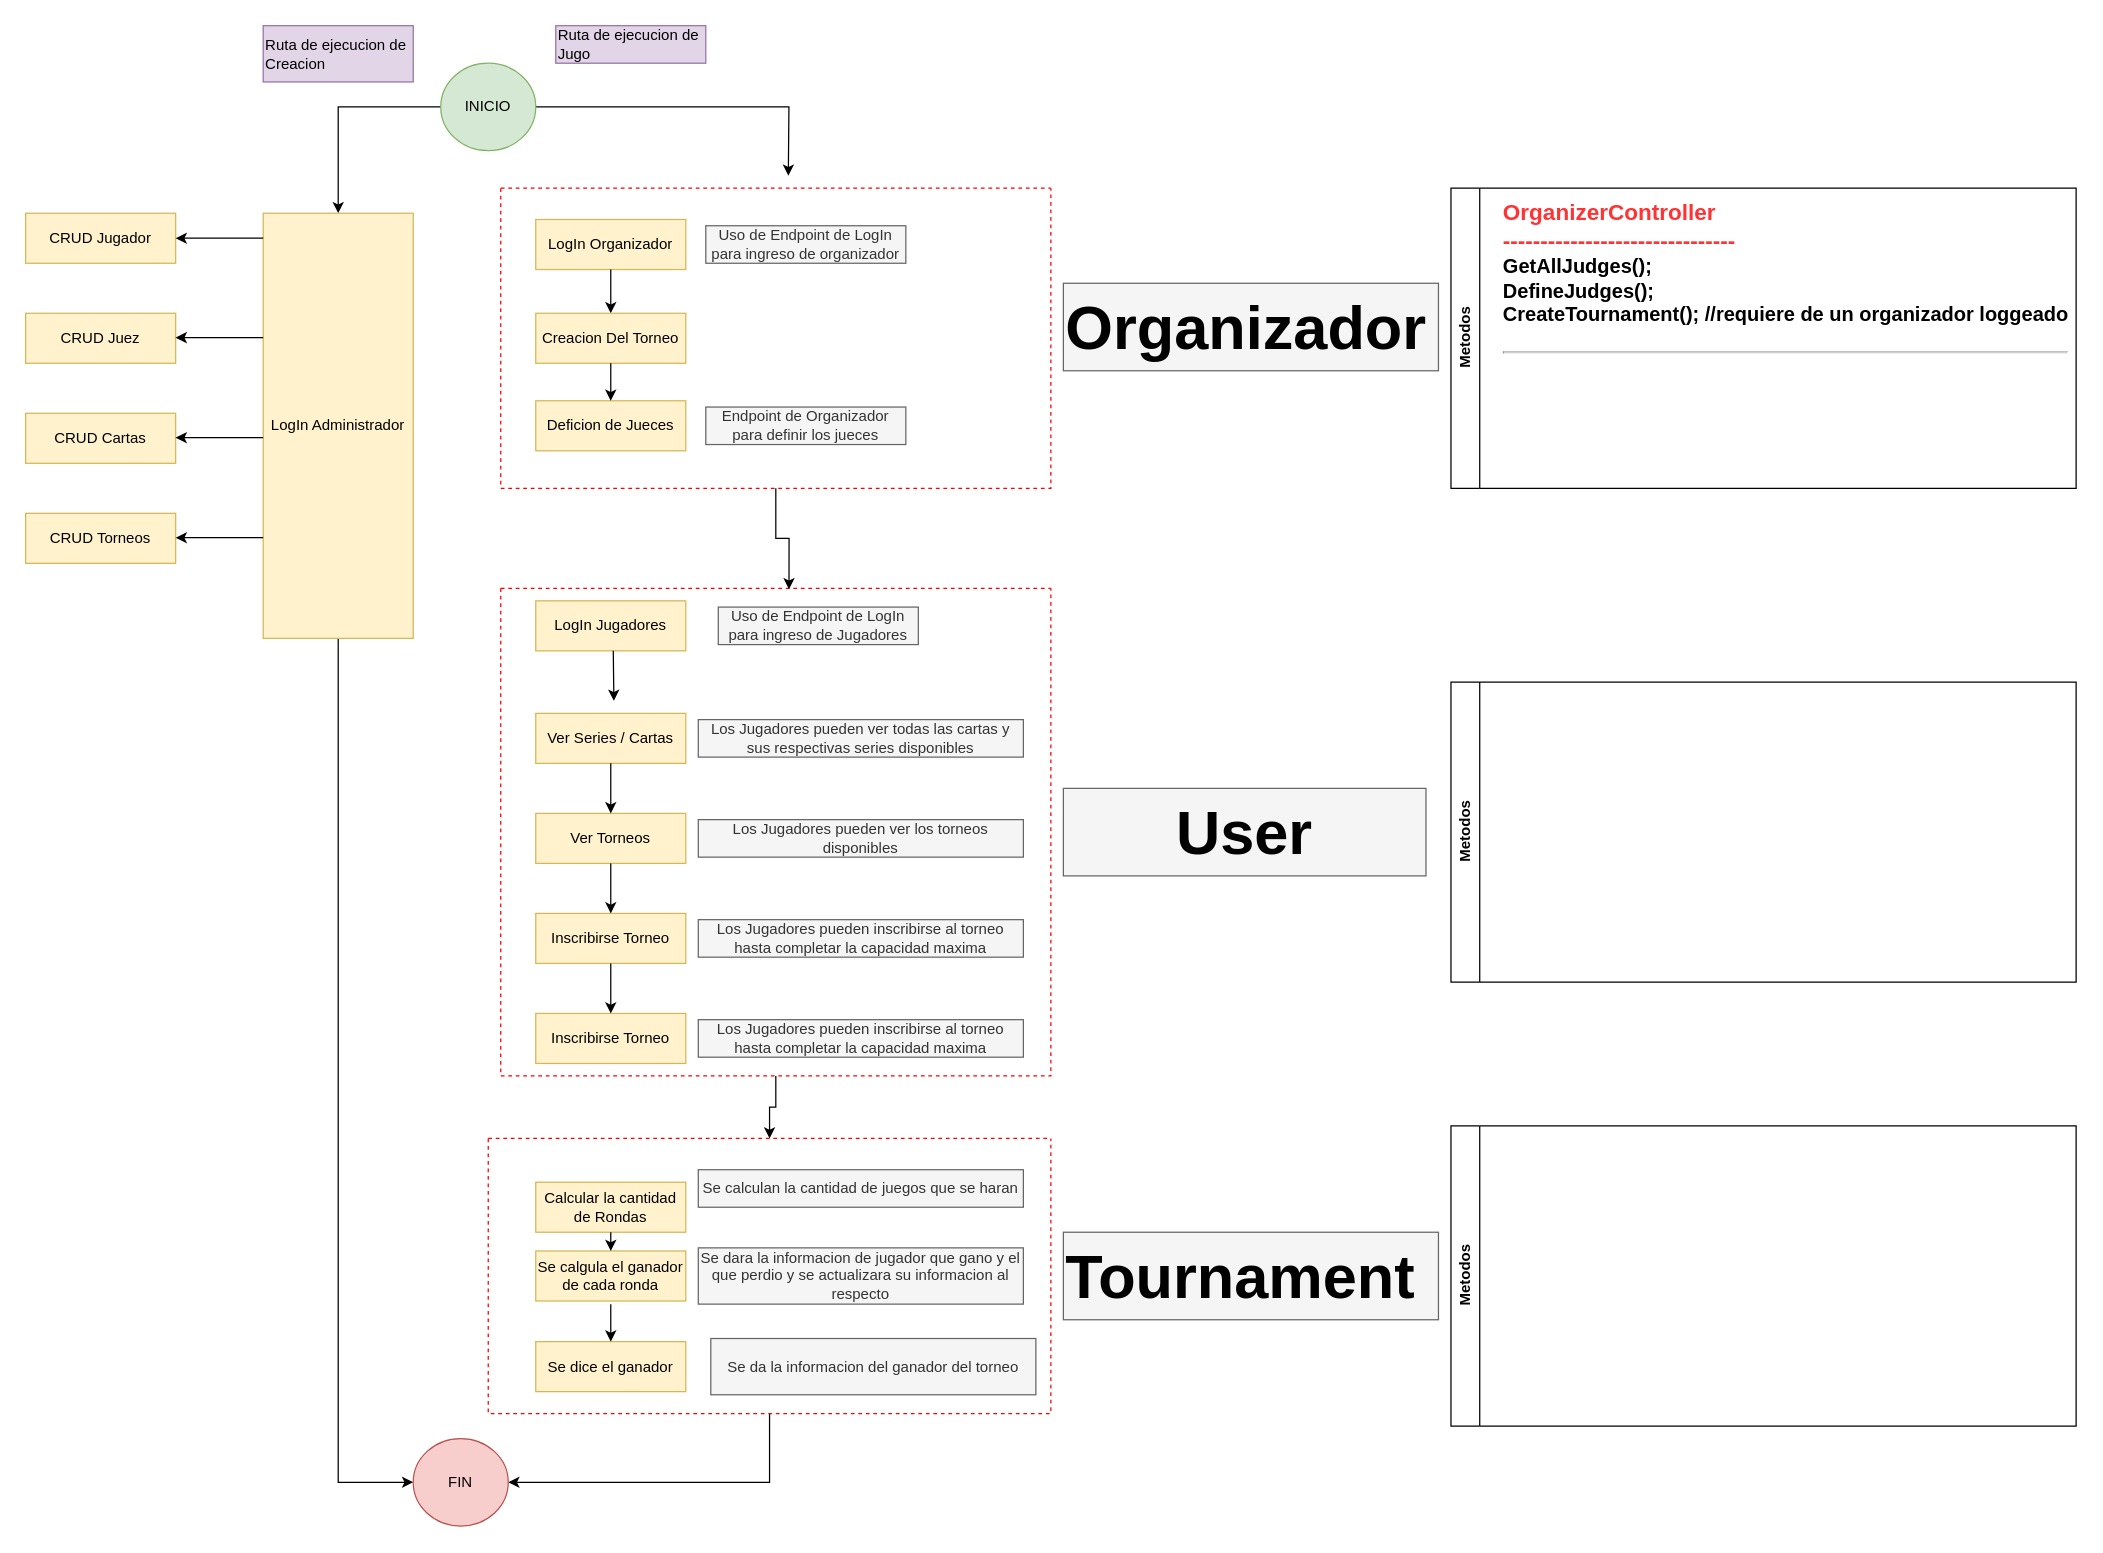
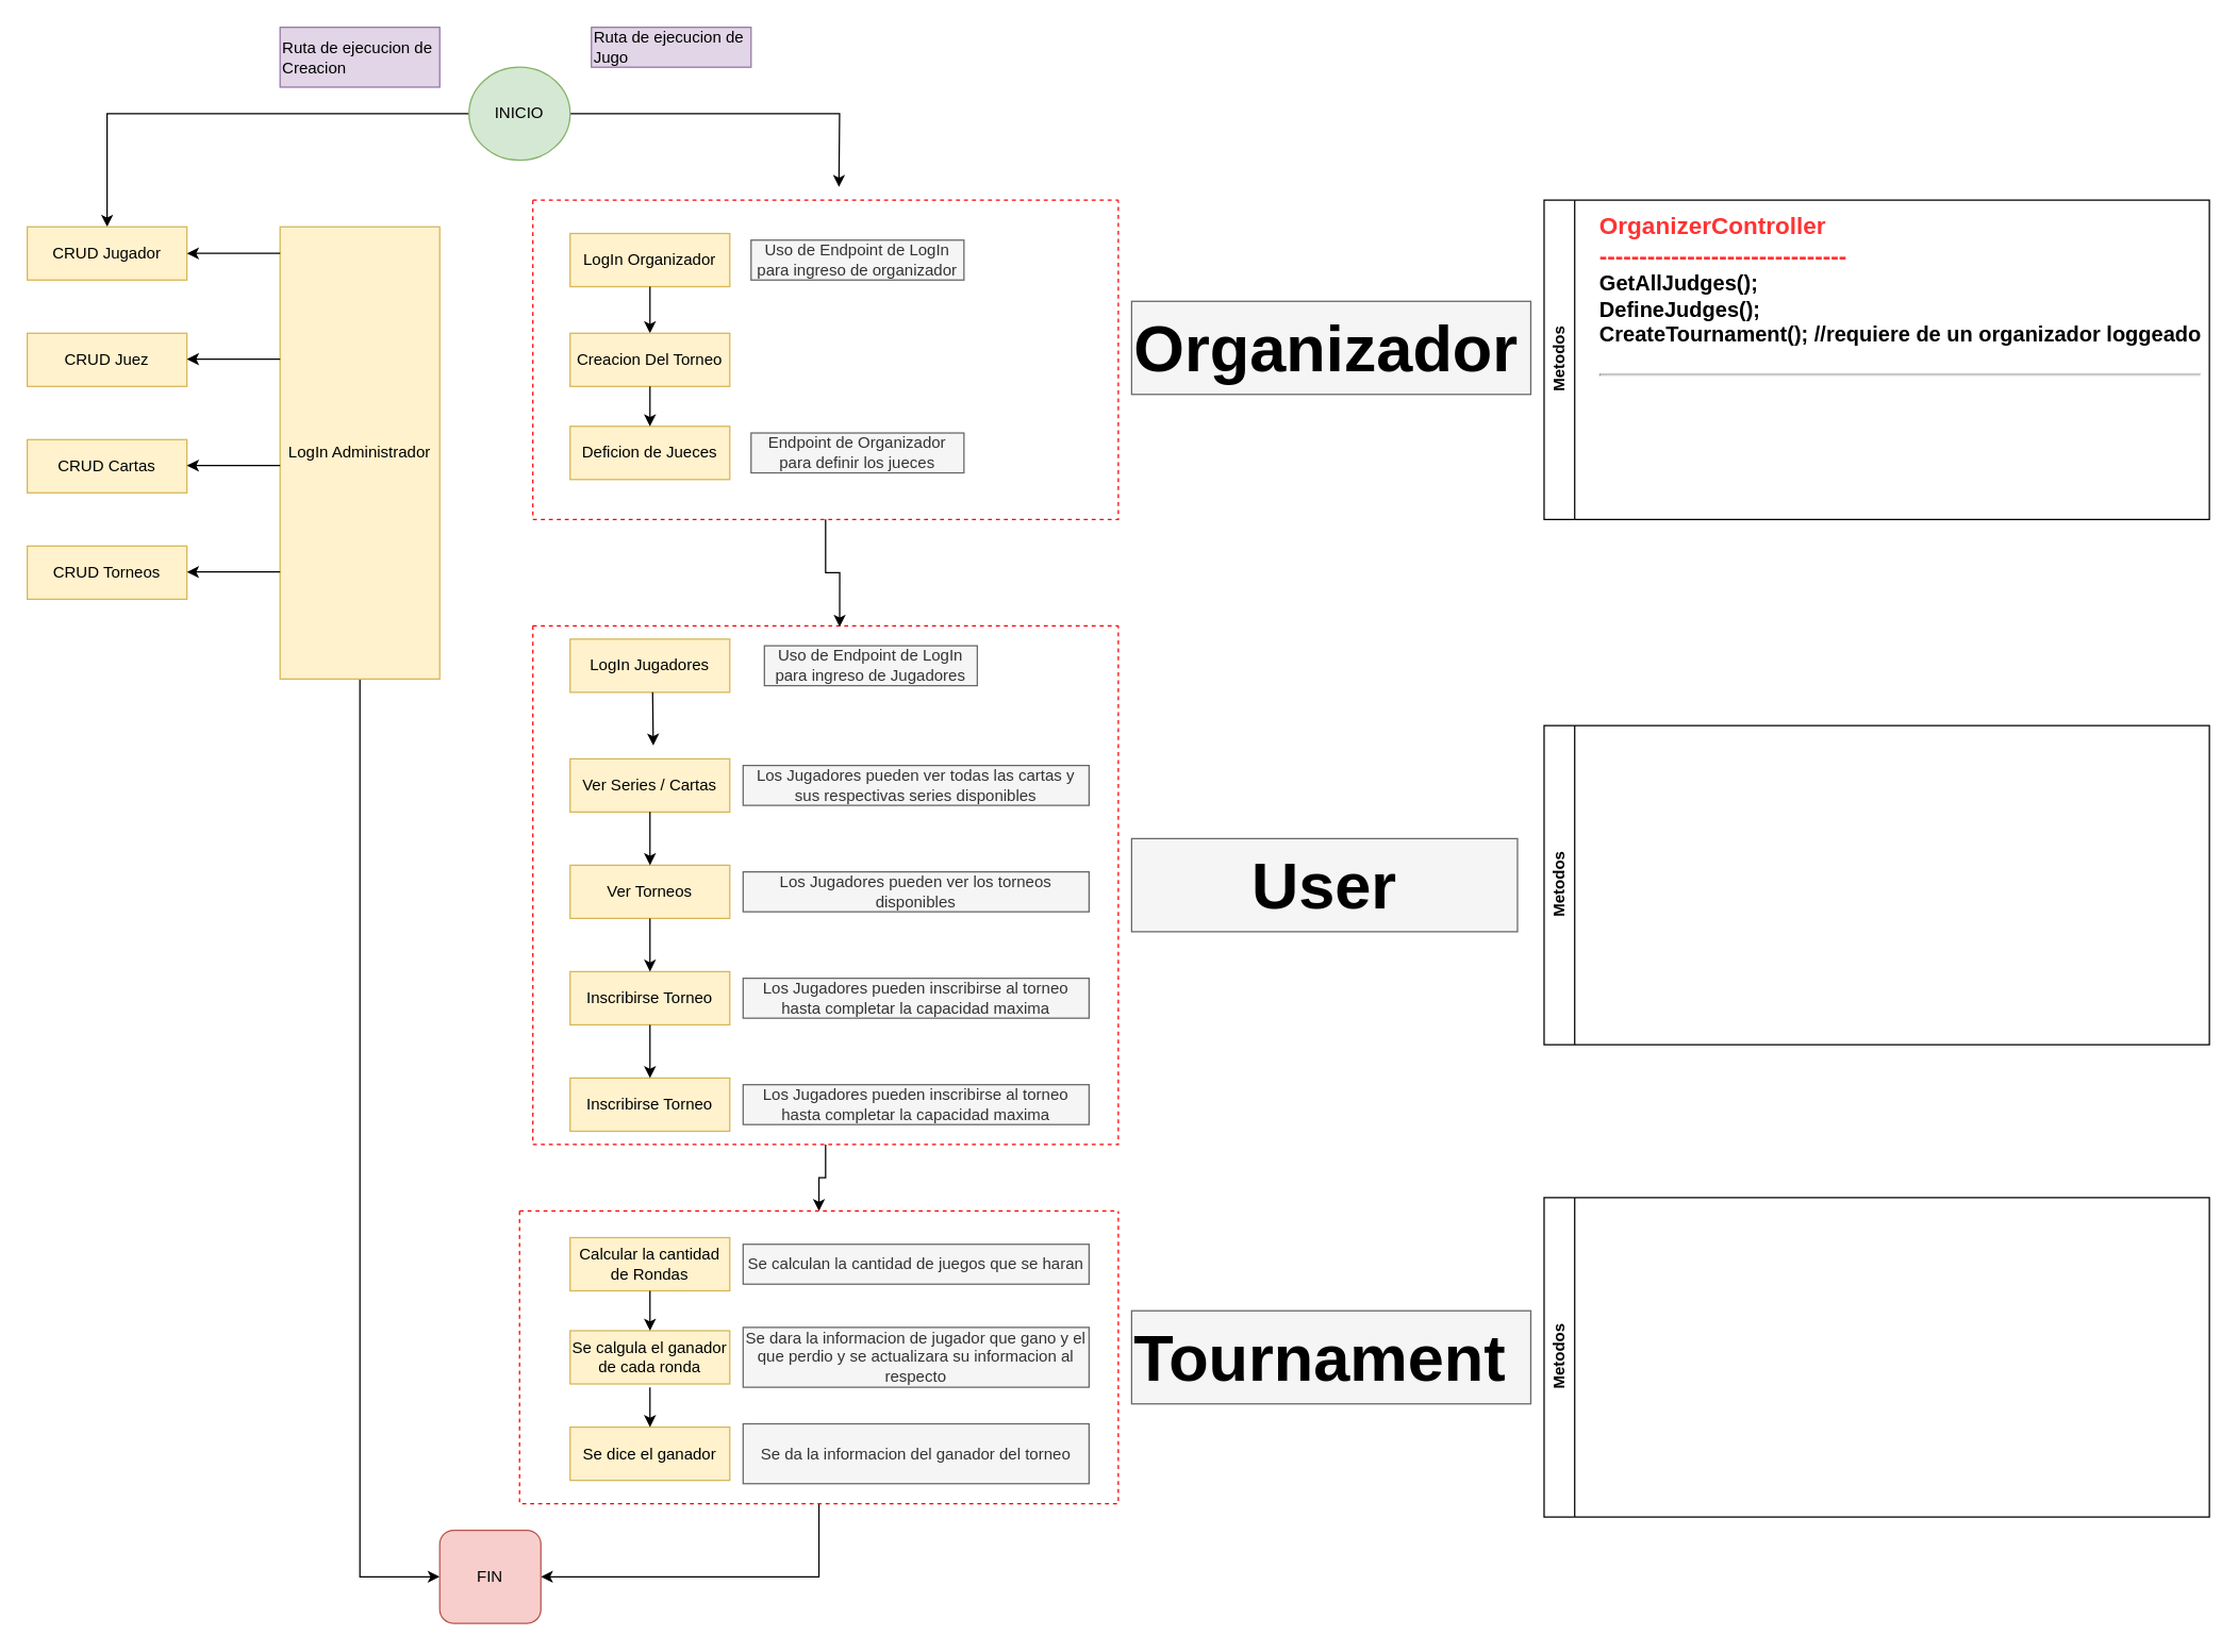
- <mxCell id="2" style="edgeStyle=orthogonalEdgeStyle;rounded=0;orthogonalLoop=1;jettySize=auto;html=1;entryX=0.5;entryY=0;entryDx=0;entryDy=0;movable=0;resizable=0;rotatable=0;deletable=0;editable=0;locked=1;connectable=0;" edge="1" parent="1" source="4" target="17"><mxGeometry relative="1" as="geometry" /></mxCell>
+ <mxCell id="2" style="edgeStyle=orthogonalEdgeStyle;rounded=0;orthogonalLoop=1;jettySize=auto;html=1;movable=0;resizable=0;rotatable=0;deletable=0;editable=0;locked=1;connectable=0;" edge="1" parent="1" source="4" target="18"><mxGeometry relative="1" as="geometry" /></mxCell>
- <mxCell id="45" value="Calcular la cantidad de Rondas" style="rounded=0;whiteSpace=wrap;html=1;fillColor=#fff2cc;strokeColor=#d6b656;" vertex="1" parent="1"><mxGeometry x="428" y="945" width="120" height="40" as="geometry" /></mxCell>
+ <mxCell id="45" value="Calcular la cantidad de Rondas" style="rounded=0;whiteSpace=wrap;html=1;fillColor=#fff2cc;strokeColor=#d6b656;" vertex="1" parent="1"><mxGeometry x="428" y="930" width="120" height="40" as="geometry" /></mxCell>
- <mxCell id="51" value="Se da la informacion del ganador del torneo" style="text;html=1;align=center;verticalAlign=middle;whiteSpace=wrap;rounded=0;fillColor=#f5f5f5;fontColor=#333333;strokeColor=#666666;" vertex="1" parent="1"><mxGeometry x="568" y="1070" width="260" height="45" as="geometry" /></mxCell>
+ <mxCell id="51" value="Se da la informacion del ganador del torneo" style="text;html=1;align=center;verticalAlign=middle;whiteSpace=wrap;rounded=0;fillColor=#f5f5f5;fontColor=#333333;strokeColor=#666666;" vertex="1" parent="1"><mxGeometry x="558" y="1070" width="260" height="45" as="geometry" /></mxCell>
- <mxCell id="56" value="FIN" style="ellipse;whiteSpace=wrap;html=1;fillColor=#f8cecc;strokeColor=#b85450;movable=1;resizable=1;rotatable=1;deletable=1;editable=1;locked=0;connectable=1;" vertex="1" parent="1"><mxGeometry x="330" y="1150" width="76" height="70" as="geometry" /></mxCell>
+ <mxCell id="56" value="FIN" style="whiteSpace=wrap;html=1;fillColor=#f8cecc;strokeColor=#b85450;movable=1;resizable=1;rotatable=1;deletable=1;editable=1;locked=0;connectable=1;rounded=1;" vertex="1" parent="1"><mxGeometry x="330" y="1150" width="76" height="70" as="geometry" /></mxCell>
